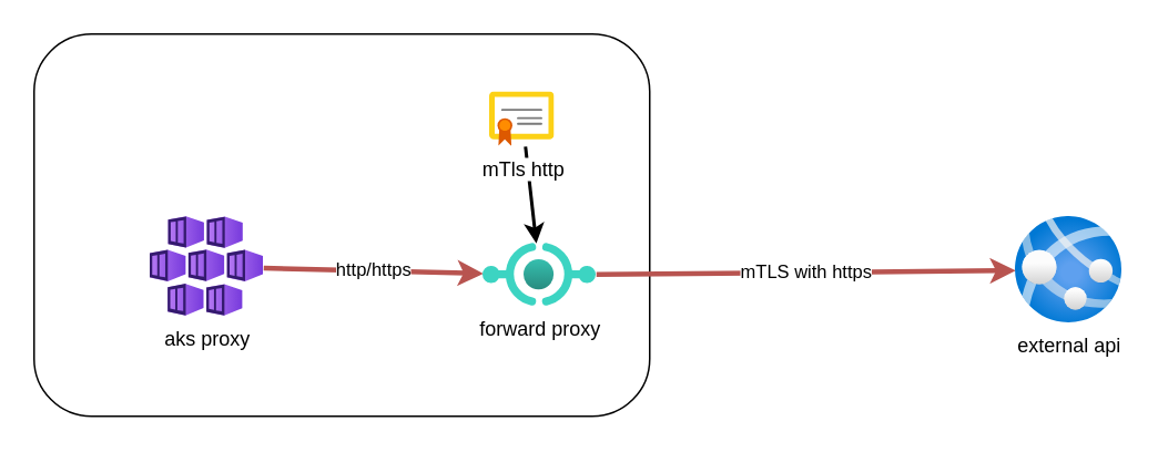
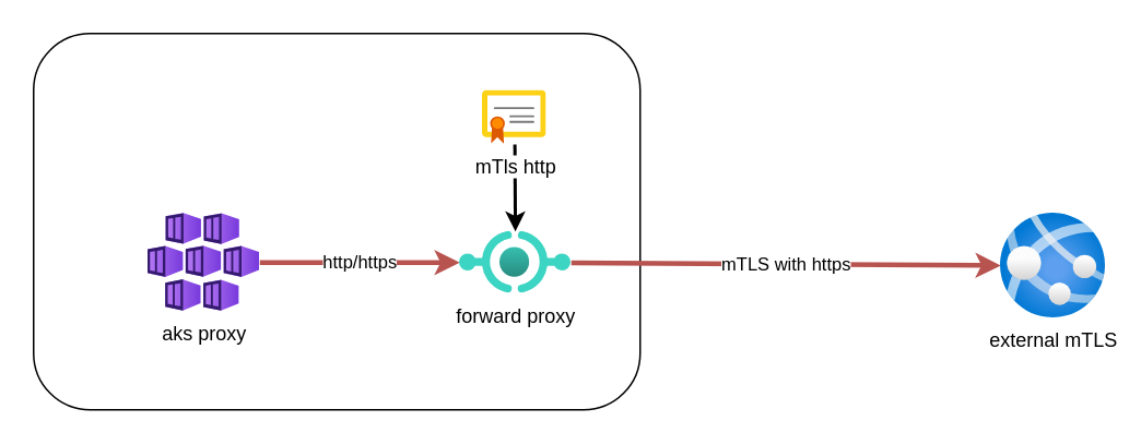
- <mxCell id="6" value="forward proxy" style="aspect=fixed;html=1;points=[];align=center;image;fontSize=12;image=img/lib/azure2/other/API_Proxy.svg;" vertex="1" parent="1"><mxGeometry x="290" y="146" width="68" height="38" as="geometry" /></mxCell>
+ <mxCell id="6" value="forward proxy" style="aspect=fixed;html=1;points=[];align=center;image;fontSize=12;image=img/lib/azure2/other/API_Proxy.svg;" vertex="1" parent="1"><mxGeometry x="280" y="141" width="68" height="38" as="geometry" /></mxCell>
- <mxCell id="7" value="external api" style="aspect=fixed;html=1;points=[];align=center;image;fontSize=12;image=img/lib/azure2/containers/App_Services.svg;" vertex="1" parent="1"><mxGeometry x="610" y="130" width="64" height="64" as="geometry" /></mxCell>
+ <mxCell id="7" value="external mTLS" style="aspect=fixed;html=1;points=[];align=center;image;fontSize=12;image=img/lib/azure2/containers/App_Services.svg;" vertex="1" parent="1"><mxGeometry x="610" y="130" width="64" height="64" as="geometry" /></mxCell>
